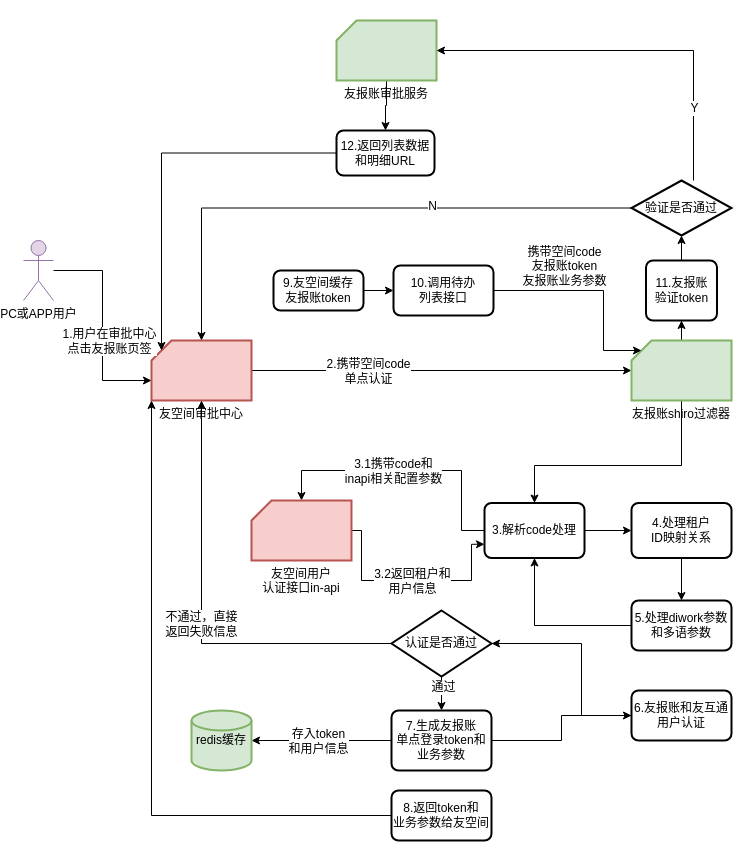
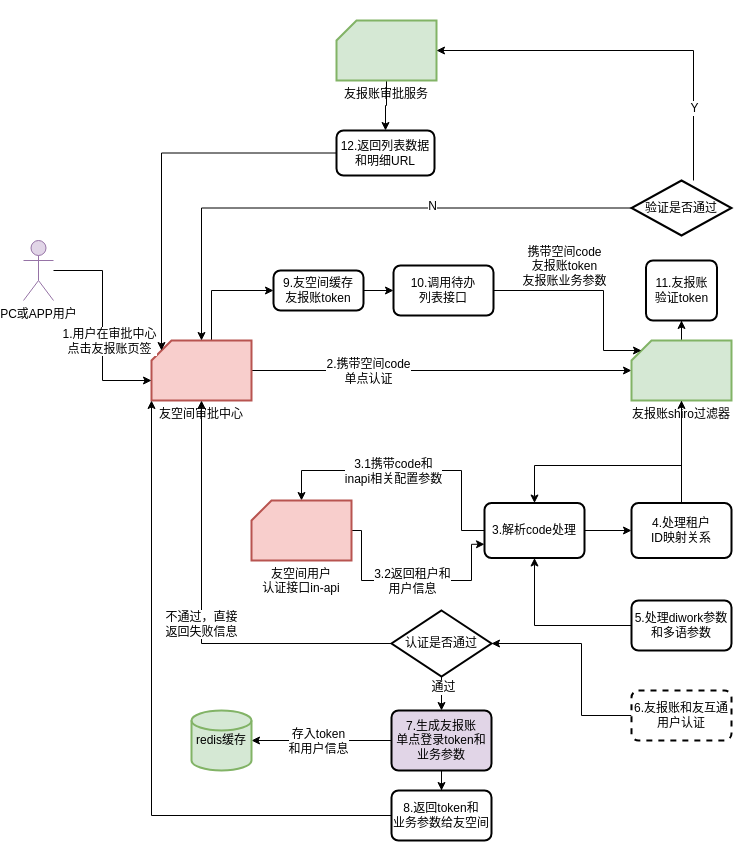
- <mxCell id="44" value="" style="edgeStyle=orthogonalEdgeStyle;rounded=0;orthogonalLoop=1;jettySize=auto;html=1;" parent="1" source="45" target="50" edge="1"><mxGeometry relative="1" as="geometry" /></mxCell>
+ <mxCell id="4" value="" style="edgeStyle=orthogonalEdgeStyle;rounded=0;orthogonalLoop=1;jettySize=auto;html=1;entryX=0;entryY=0.5;entryDx=0;entryDy=0;exitX=0;exitY=0;exitDx=60;exitDy=0;exitPerimeter=0;" parent="1" source="5" target="40" edge="1"><mxGeometry relative="1" as="geometry"><Array as="points"><mxPoint x="208" y="290" /></Array></mxGeometry></mxCell>
- <mxCell id="23" value="" style="edgeStyle=orthogonalEdgeStyle;rounded=0;orthogonalLoop=1;jettySize=auto;html=1;entryX=0.5;entryY=0;entryDx=0;entryDy=0;" parent="1" source="24" target="22" edge="1"><mxGeometry relative="1" as="geometry"><mxPoint x="531" y="760" as="targetPoint" /></mxGeometry></mxCell>
+ <mxCell id="23" value="" style="edgeStyle=orthogonalEdgeStyle;rounded=0;orthogonalLoop=1;jettySize=auto;html=1;" parent="1" source="24" target="13" edge="1"><mxGeometry relative="1" as="geometry"><mxPoint x="531" y="760" as="targetPoint" /></mxGeometry></mxCell>
- <mxCell id="26" value="6.友报账和友互通&lt;br&gt;用户认证" style="rounded=1;whiteSpace=wrap;html=1;absoluteArcSize=1;arcSize=14;strokeWidth=2;" parent="1" vertex="1"><mxGeometry x="628" y="690" width="100" height="50" as="geometry" /></mxCell>
+ <mxCell id="26" value="6.友报账和友互通&lt;br&gt;用户认证" style="rounded=1;whiteSpace=wrap;html=1;absoluteArcSize=1;arcSize=14;strokeWidth=2;dashed=1;" parent="1" vertex="1"><mxGeometry x="628" y="690" width="100" height="50" as="geometry" /></mxCell>
- <mxCell id="36" value="7.生成友报账&lt;br&gt;单点登录token和业务参数" style="rounded=1;whiteSpace=wrap;html=1;absoluteArcSize=1;arcSize=14;strokeWidth=2;" parent="1" vertex="1"><mxGeometry x="388" y="710" width="100" height="60" as="geometry" /></mxCell>
+ <mxCell id="36" value="7.生成友报账&lt;br&gt;单点登录token和业务参数" style="rounded=1;whiteSpace=wrap;html=1;absoluteArcSize=1;arcSize=14;strokeWidth=2;fillColor=#e1d5e7;" parent="1" vertex="1"><mxGeometry x="388" y="710" width="100" height="60" as="geometry" /></mxCell>
- <mxCell id="35" value="" style="edgeStyle=orthogonalEdgeStyle;rounded=0;orthogonalLoop=1;jettySize=auto;html=1;" parent="1" source="36" target="26" edge="1"><mxGeometry relative="1" as="geometry" /></mxCell>
+ <mxCell id="35" value="" style="edgeStyle=orthogonalEdgeStyle;rounded=0;orthogonalLoop=1;jettySize=auto;html=1;" parent="1" source="36" target="38" edge="1"><mxGeometry relative="1" as="geometry" /></mxCell>
